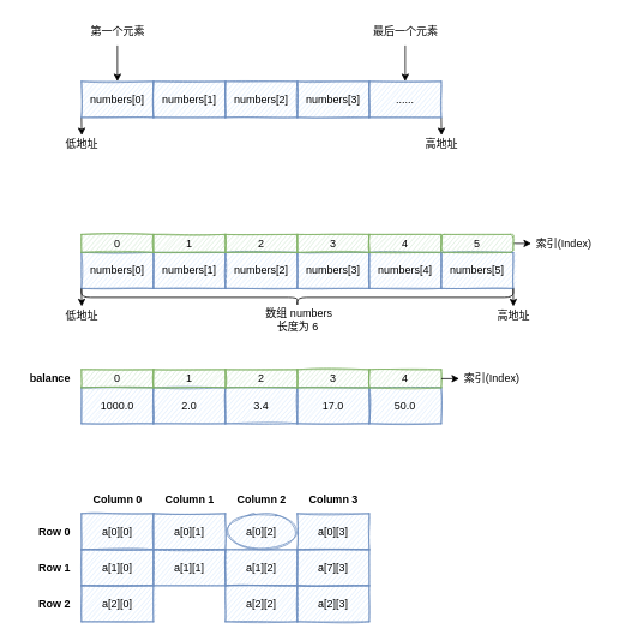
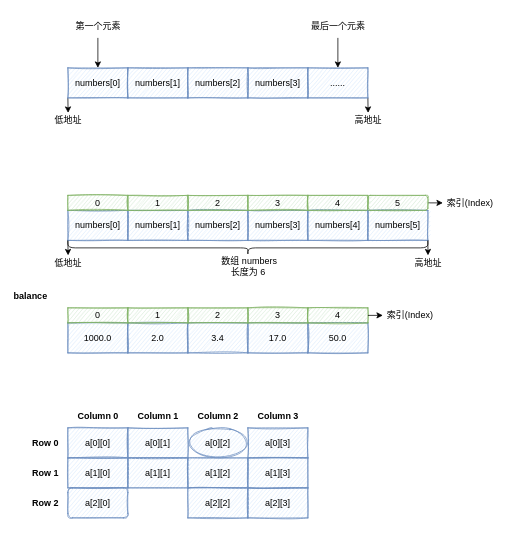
- <mxCell id="45" value="&lt;b&gt;balance&lt;/b&gt;" style="text;html=1;align=center;verticalAlign=middle;resizable=0;points=[];autosize=1;strokeColor=none;fillColor=none;" parent="1" vertex="1"><mxGeometry x="20" y="405" width="70" height="30" as="geometry" /></mxCell>
+ <mxCell id="45" value="&lt;b&gt;balance&lt;/b&gt;" style="text;html=1;align=center;verticalAlign=middle;resizable=0;points=[];autosize=1;strokeColor=none;fillColor=none;" parent="1" vertex="1"><mxGeometry x="5" y="380" width="70" height="30" as="geometry" /></mxCell>
- <mxCell id="55" value="a[7][3]" style="rounded=0;whiteSpace=wrap;html=1;shadow=0;sketch=1;fillColor=#dae8fc;strokeColor=#6c8ebf;" vertex="1" parent="1"><mxGeometry x="330" y="610" width="80" height="40" as="geometry" /></mxCell>
+ <mxCell id="55" value="a[1][3]" style="rounded=0;whiteSpace=wrap;html=1;shadow=0;sketch=1;fillColor=#dae8fc;strokeColor=#6c8ebf;" vertex="1" parent="1"><mxGeometry x="330" y="610" width="80" height="40" as="geometry" /></mxCell>
- <mxCell id="56" value="a[2][0]" style="rounded=0;whiteSpace=wrap;html=1;shadow=0;sketch=1;fillColor=#dae8fc;strokeColor=#6c8ebf;" vertex="1" parent="1"><mxGeometry x="90" y="650" width="80" height="40" as="geometry" /></mxCell>
+ <mxCell id="56" value="a[2][0]" style="whiteSpace=wrap;html=1;shadow=0;sketch=1;fillColor=#dae8fc;strokeColor=#6c8ebf;rounded=1;" vertex="1" parent="1"><mxGeometry x="90" y="650" width="80" height="40" as="geometry" /></mxCell>
